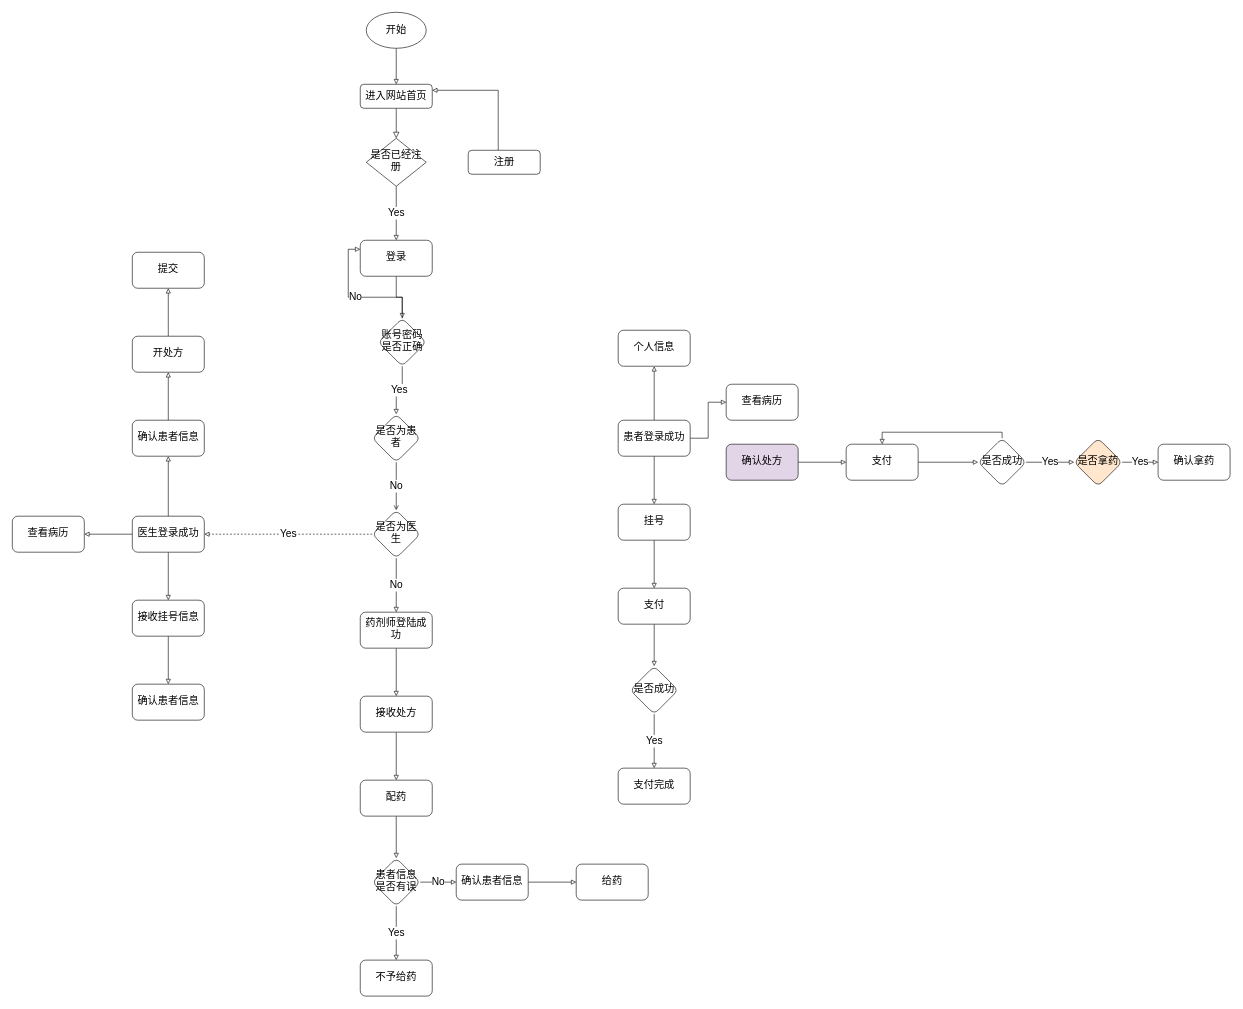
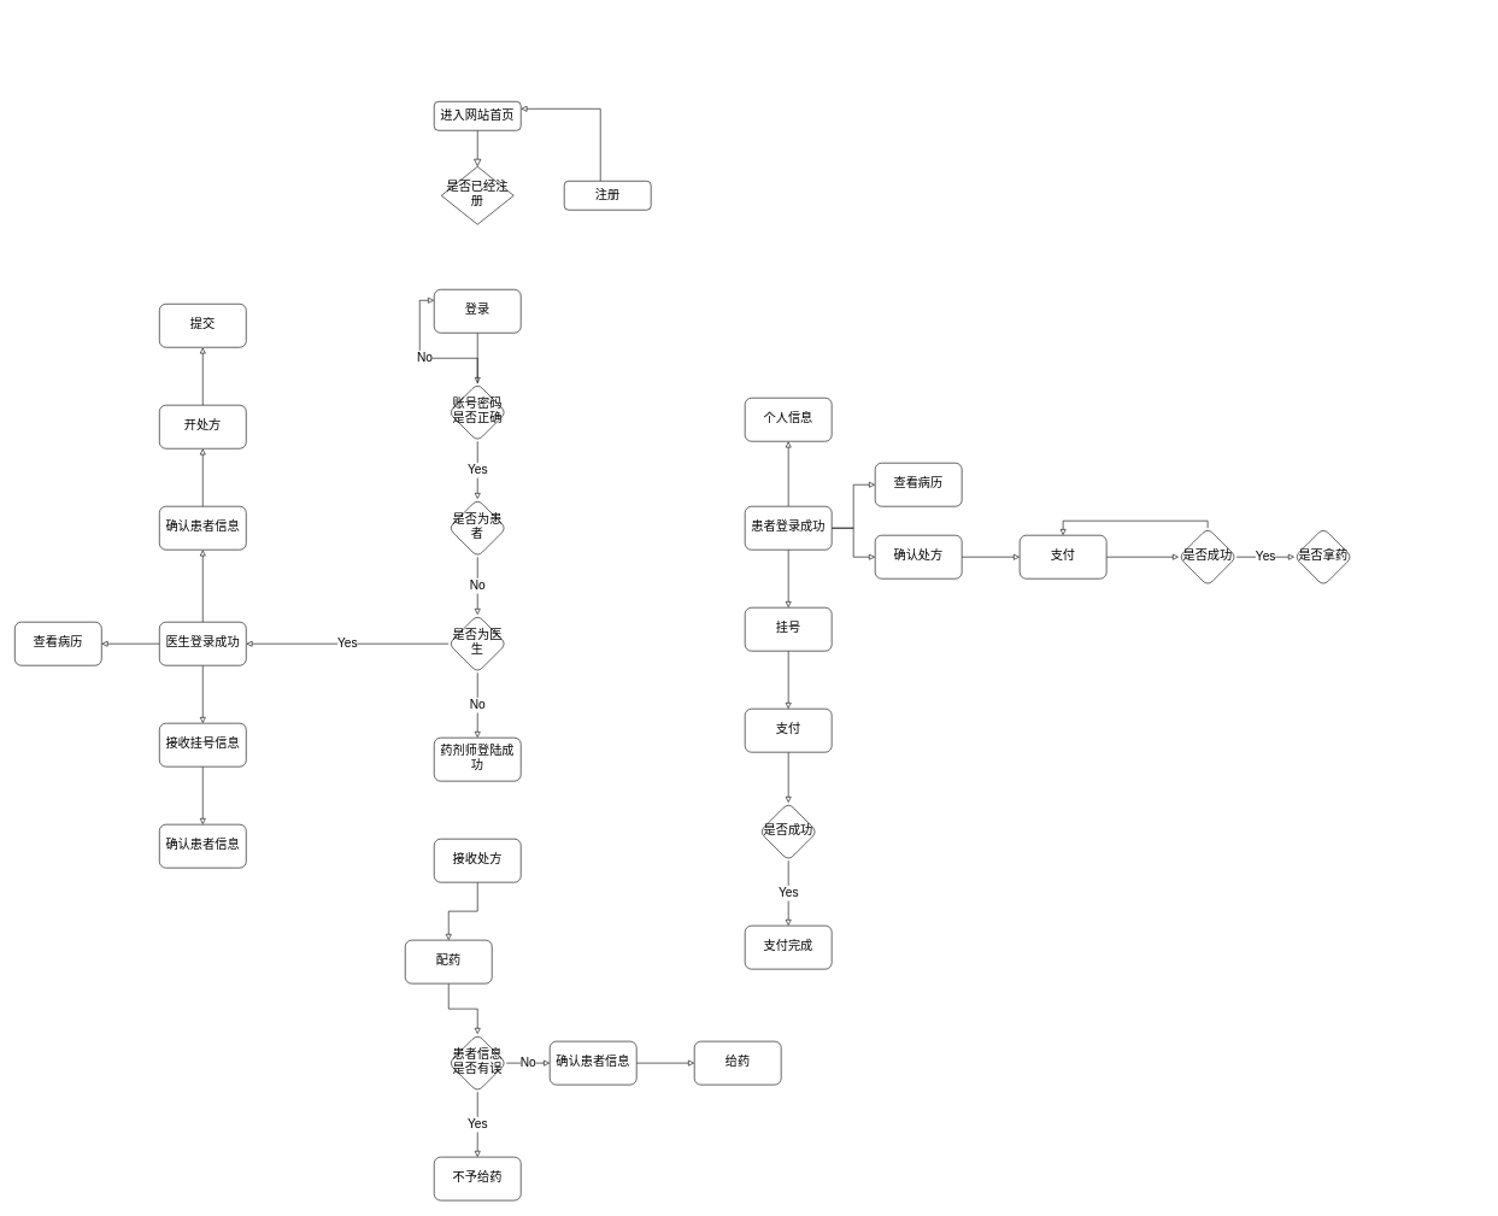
- <mxCell id="9" value="开始" style="ellipse;whiteSpace=wrap;html=1;fontSize=17;" parent="1" vertex="1"><mxGeometry x="610" y="20" width="100" height="60" as="geometry" /></mxCell>
- <mxCell id="8" style="edgeStyle=orthogonalEdgeStyle;rounded=0;orthogonalLoop=1;jettySize=auto;html=1;entryX=0.5;entryY=0;entryDx=0;entryDy=0;endArrow=block;endFill=0;fontSize=17;" parent="1" source="9" target="3" edge="1"><mxGeometry relative="1" as="geometry" /></mxCell>
- <mxCell id="4" value="Yes" style="edgeStyle=orthogonalEdgeStyle;rounded=0;orthogonalLoop=1;jettySize=auto;html=1;endArrow=block;endFill=0;fontSize=17;" parent="1" source="5" target="11" edge="1"><mxGeometry relative="1" as="geometry" /></mxCell>
- <mxCell id="30" value="账号密码是否正确" style="rhombus;whiteSpace=wrap;html=1;rounded=1;shadow=0;strokeWidth=1;spacing=6;spacingTop=-4;fontSize=17;" parent="1" vertex="1"><mxGeometry x="630" y="530" width="80" height="80" as="geometry" /></mxCell>
+ <mxCell id="30" value="账号密码是否正确" style="rhombus;whiteSpace=wrap;html=1;rounded=1;shadow=0;strokeWidth=1;spacing=6;spacingTop=-4;fontSize=17;" parent="1" vertex="1"><mxGeometry x="620" y="530" width="80" height="80" as="geometry" /></mxCell>
+ <mxCell id="17" value="" style="edgeStyle=orthogonalEdgeStyle;rounded=0;orthogonalLoop=1;jettySize=auto;html=1;endArrow=block;endFill=0;fontSize=17;" parent="1" source="18" target="57" edge="1"><mxGeometry relative="1" as="geometry" /></mxCell>
- <mxCell id="57" value="确认处方" style="whiteSpace=wrap;html=1;rounded=1;shadow=0;strokeWidth=1;spacing=6;spacingTop=-4;fontSize=17;fillColor=#e1d5e7;" parent="1" vertex="1"><mxGeometry x="1210" y="740" width="120" height="60" as="geometry" /></mxCell>
+ <mxCell id="57" value="确认处方" style="whiteSpace=wrap;html=1;rounded=1;shadow=0;strokeWidth=1;spacing=6;spacingTop=-4;fontSize=17;" parent="1" vertex="1"><mxGeometry x="1210" y="740" width="120" height="60" as="geometry" /></mxCell>
- <mxCell id="64" value="是否拿药" style="rhombus;whiteSpace=wrap;html=1;rounded=1;shadow=0;strokeWidth=1;spacing=6;spacingTop=-4;fontSize=17;fillColor=#ffe6cc;" parent="1" vertex="1"><mxGeometry x="1790" y="730" width="80" height="80" as="geometry" /></mxCell>
+ <mxCell id="64" value="是否拿药" style="rhombus;whiteSpace=wrap;html=1;rounded=1;shadow=0;strokeWidth=1;spacing=6;spacingTop=-4;fontSize=17;" parent="1" vertex="1"><mxGeometry x="1790" y="730" width="80" height="80" as="geometry" /></mxCell>
- <mxCell id="63" value="Yes" style="edgeStyle=orthogonalEdgeStyle;rounded=0;orthogonalLoop=1;jettySize=auto;html=1;endArrow=block;endFill=0;fontSize=17;" parent="1" source="64" target="65" edge="1"><mxGeometry relative="1" as="geometry" /></mxCell>
- <mxCell id="65" value="确认拿药" style="whiteSpace=wrap;html=1;rounded=1;shadow=0;strokeWidth=1;spacing=6;spacingTop=-4;fontSize=17;" parent="1" vertex="1"><mxGeometry x="1930" y="740" width="120" height="60" as="geometry" /></mxCell>
- <mxCell id="12" value="No" style="edgeStyle=orthogonalEdgeStyle;rounded=0;orthogonalLoop=1;jettySize=auto;html=1;endArrow=open;endFill=0;fontSize=17;" parent="1" source="13" target="21" edge="1"><mxGeometry relative="1" as="geometry" /></mxCell>
+ <mxCell id="12" value="No" style="edgeStyle=orthogonalEdgeStyle;rounded=0;orthogonalLoop=1;jettySize=auto;html=1;endArrow=block;endFill=0;fontSize=17;" parent="1" source="13" target="21" edge="1"><mxGeometry relative="1" as="geometry" /></mxCell>
- <mxCell id="19" value="Yes" style="edgeStyle=orthogonalEdgeStyle;rounded=0;orthogonalLoop=1;jettySize=auto;html=1;endArrow=block;endFill=0;fontSize=17;dashed=1;" parent="1" source="21" target="25" edge="1"><mxGeometry relative="1" as="geometry" /></mxCell>
+ <mxCell id="19" value="Yes" style="edgeStyle=orthogonalEdgeStyle;rounded=0;orthogonalLoop=1;jettySize=auto;html=1;endArrow=block;endFill=0;fontSize=17;" parent="1" source="21" target="25" edge="1"><mxGeometry relative="1" as="geometry" /></mxCell>
- <mxCell id="26" value="" style="edgeStyle=orthogonalEdgeStyle;rounded=0;orthogonalLoop=1;jettySize=auto;html=1;endArrow=block;endFill=0;fontSize=17;" parent="1" source="27" target="39" edge="1"><mxGeometry relative="1" as="geometry" /></mxCell>
- <mxCell id="41" value="配药" style="whiteSpace=wrap;html=1;rounded=1;shadow=0;strokeWidth=1;spacing=6;spacingTop=-4;fontSize=17;" parent="1" vertex="1"><mxGeometry x="600" y="1300" width="120" height="60" as="geometry" /></mxCell>
+ <mxCell id="41" value="配药" style="whiteSpace=wrap;html=1;rounded=1;shadow=0;strokeWidth=1;spacing=6;spacingTop=-4;fontSize=17;" parent="1" vertex="1"><mxGeometry x="560" y="1300" width="120" height="60" as="geometry" /></mxCell>
